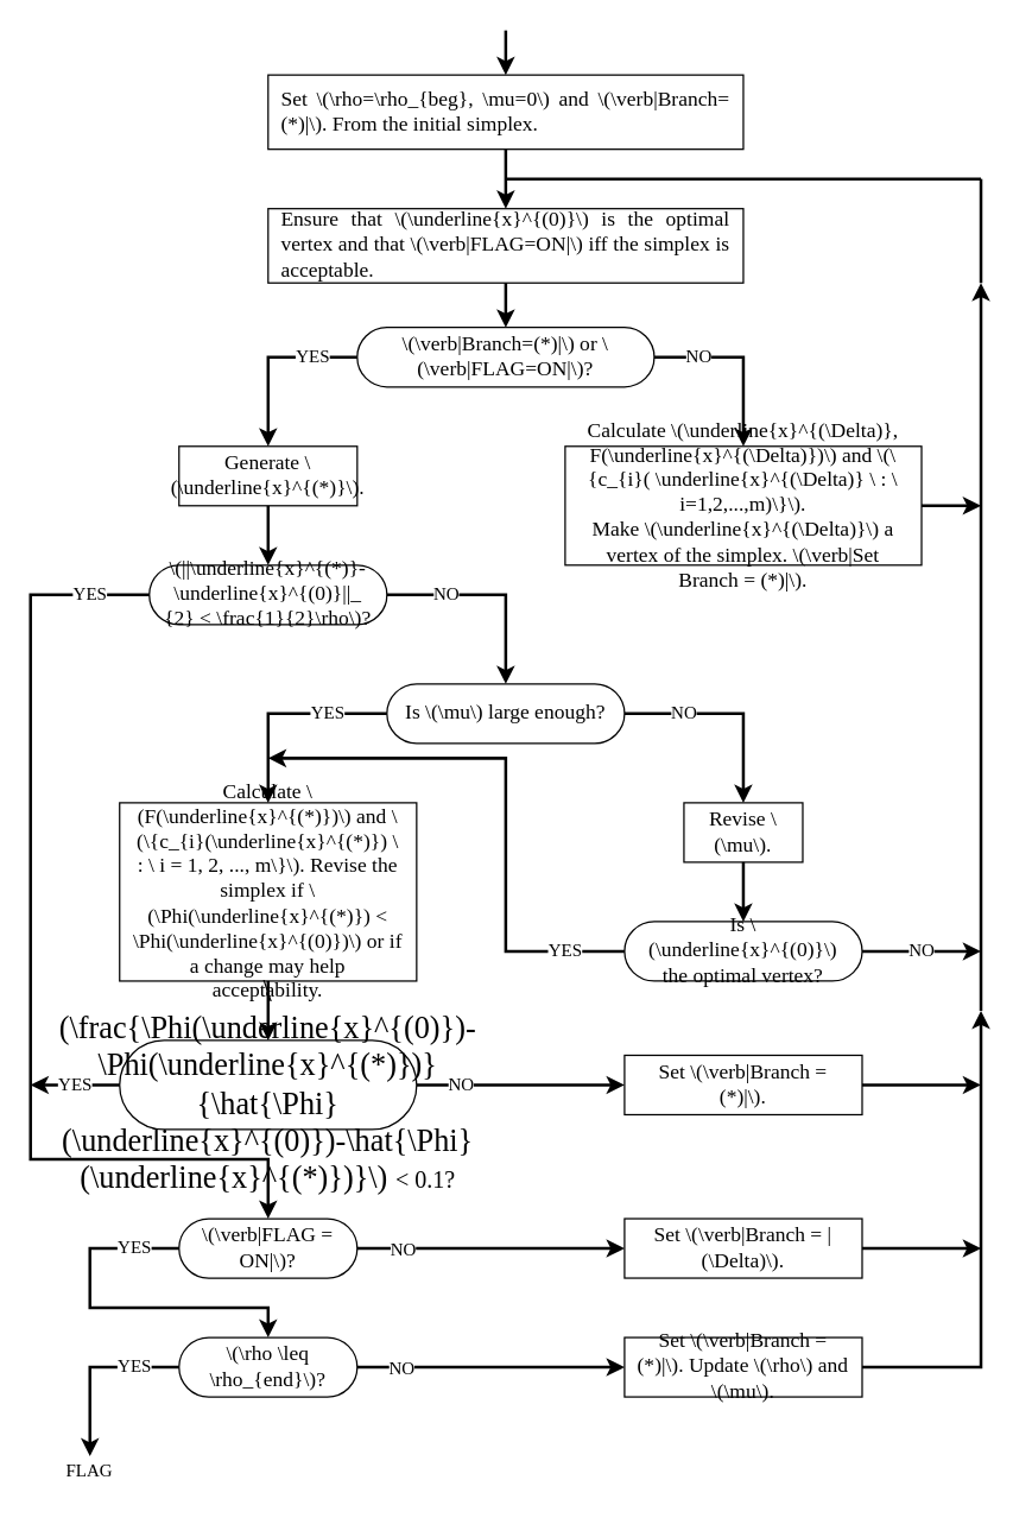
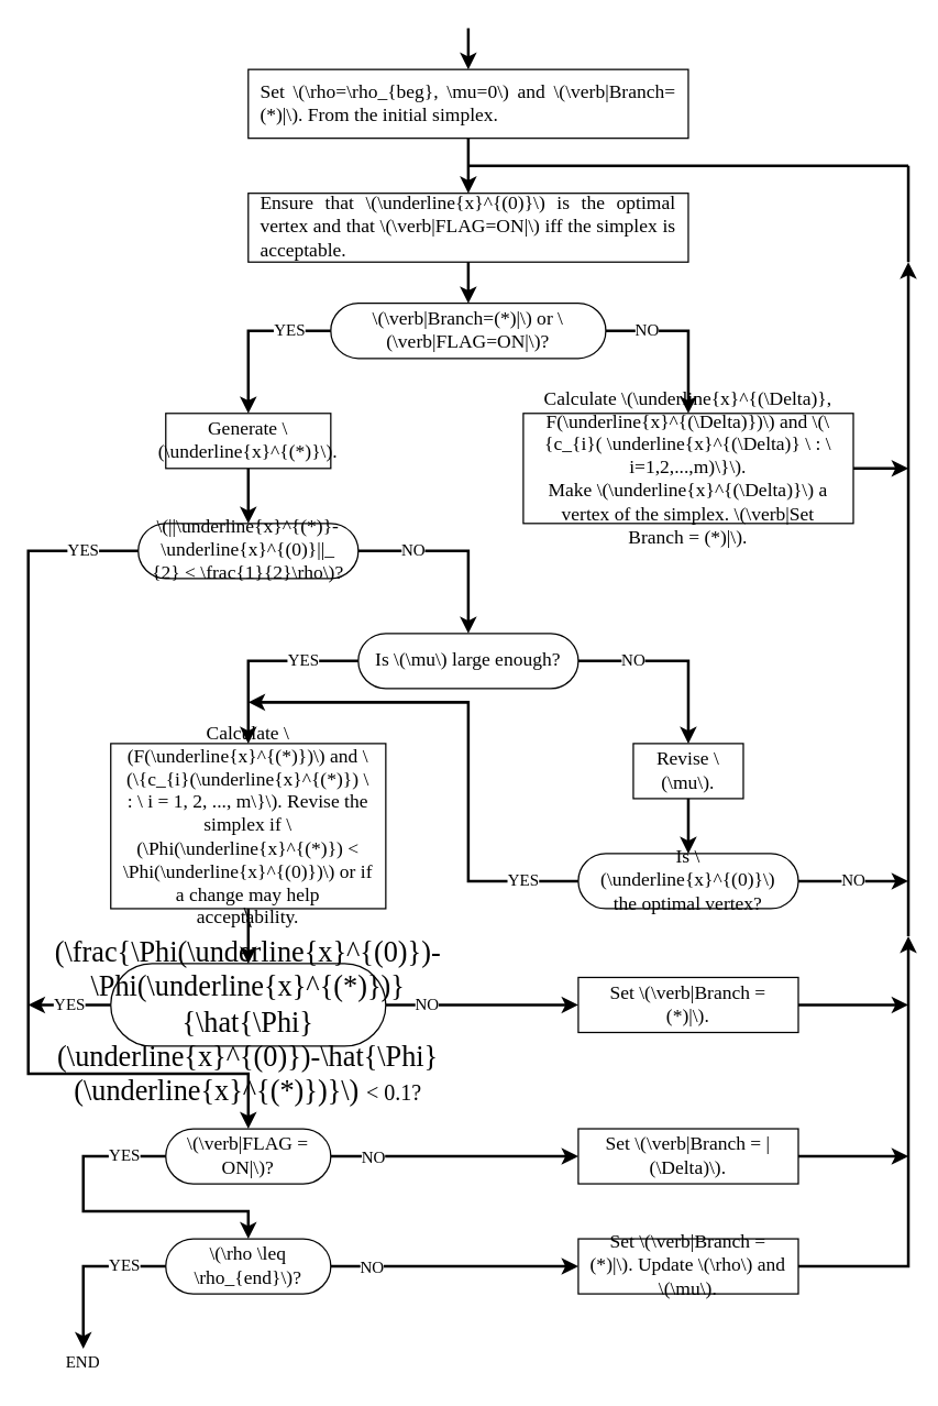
- <mxCell id="46" value="&lt;div&gt;FLAG&lt;/div&gt;" style="text;html=1;strokeColor=none;fillColor=none;align=center;verticalAlign=middle;whiteSpace=wrap;rounded=0;fontFamily=Times New Roman;fontSize=12;" vertex="1" parent="1"><mxGeometry x="40" y="980" width="40" height="20" as="geometry" /></mxCell>
+ <mxCell id="46" value="&lt;div&gt;END&lt;/div&gt;" style="text;html=1;strokeColor=none;fillColor=none;align=center;verticalAlign=middle;whiteSpace=wrap;rounded=0;fontFamily=Times New Roman;fontSize=12;" vertex="1" parent="1"><mxGeometry x="40" y="980" width="40" height="20" as="geometry" /></mxCell>
